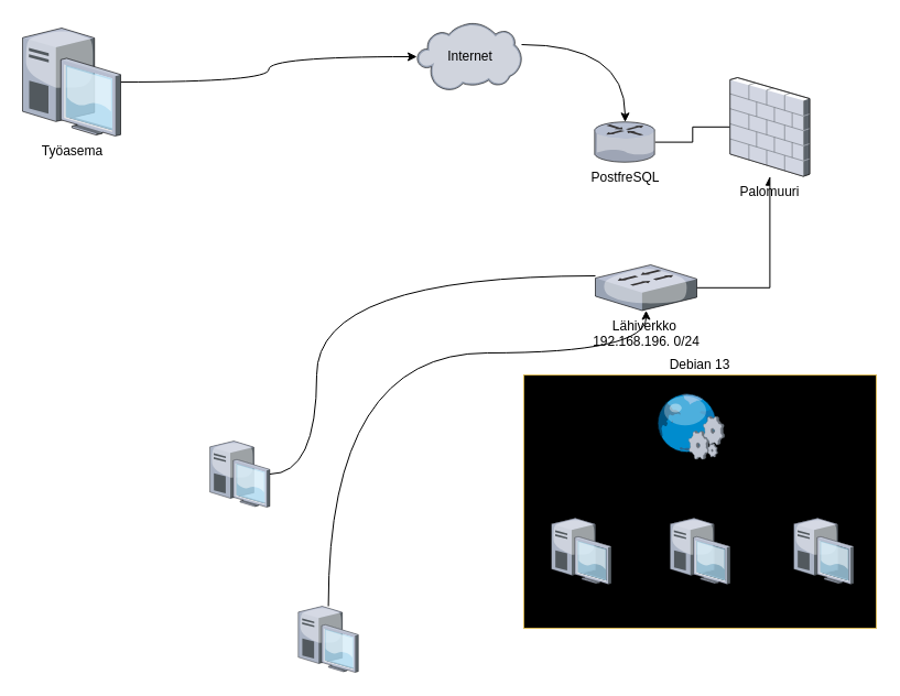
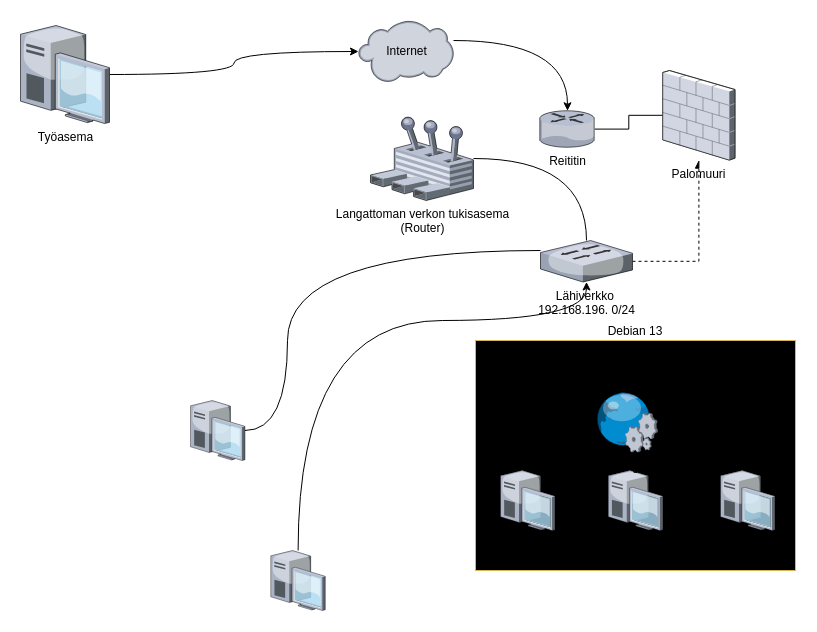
- <mxCell id="3" value="&lt;div style=&quot;&quot;&gt;&lt;span style=&quot;background-color: transparent; color: light-dark(rgb(0, 0, 0), rgb(255, 255, 255));&quot;&gt;Internet&lt;/span&gt;&lt;/div&gt;" style="verticalLabelPosition=middle;sketch=0;aspect=fixed;html=1;verticalAlign=middle;strokeColor=none;align=center;outlineConnect=0;shape=mxgraph.citrix.cloud;labelPosition=center;" vertex="1" parent="1"><mxGeometry x="378" y="20" width="95" height="62" as="geometry" /></mxCell>
+ <mxCell id="3" value="&lt;div style=&quot;&quot;&gt;&lt;span style=&quot;background-color: transparent; color: light-dark(rgb(0, 0, 0), rgb(255, 255, 255));&quot;&gt;Internet&lt;/span&gt;&lt;/div&gt;" style="verticalLabelPosition=middle;sketch=0;aspect=fixed;html=1;verticalAlign=middle;strokeColor=none;align=center;outlineConnect=0;shape=mxgraph.citrix.cloud;labelPosition=center;" vertex="1" parent="1"><mxGeometry x="358" y="20" width="95" height="62" as="geometry" /></mxCell>
+ <mxCell id="21" value="Langattoman verkon tukisasema&lt;div&gt;(Router)&lt;/div&gt;" style="verticalLabelPosition=bottom;sketch=0;aspect=fixed;html=1;verticalAlign=top;strokeColor=none;align=center;outlineConnect=0;shape=mxgraph.citrix.user_control;" vertex="1" parent="1"><mxGeometry x="370" y="116" width="103" height="84" as="geometry" /></mxCell>
- <mxCell id="6" value="PostfreSQL" style="verticalLabelPosition=bottom;sketch=0;aspect=fixed;html=1;verticalAlign=top;strokeColor=none;align=center;outlineConnect=0;shape=mxgraph.citrix.router;" vertex="1" parent="1"><mxGeometry x="539.26" y="110.25" width="55" height="36.5" as="geometry" /></mxCell>
+ <mxCell id="6" value="Reititin" style="verticalLabelPosition=bottom;sketch=0;aspect=fixed;html=1;verticalAlign=top;strokeColor=none;align=center;outlineConnect=0;shape=mxgraph.citrix.router;" vertex="1" parent="1"><mxGeometry x="539.26" y="110.25" width="55" height="36.5" as="geometry" /></mxCell>
+ <mxCell id="20" style="edgeStyle=orthogonalEdgeStyle;rounded=0;orthogonalLoop=1;jettySize=auto;html=1;curved=1;endArrow=none;endFill=0;" edge="1" parent="1" source="21" target="10"><mxGeometry relative="1" as="geometry" /></mxCell>
- <mxCell id="9" style="edgeStyle=orthogonalEdgeStyle;rounded=0;orthogonalLoop=1;jettySize=auto;html=1;endArrow=async;endFill=1;" edge="1" parent="1" source="10" target="8"><mxGeometry relative="1" as="geometry" /></mxCell>
+ <mxCell id="9" style="edgeStyle=orthogonalEdgeStyle;rounded=0;orthogonalLoop=1;jettySize=auto;html=1;endArrow=async;endFill=1;dashed=1;" edge="1" parent="1" source="10" target="8"><mxGeometry relative="1" as="geometry" /></mxCell>
- <mxCell id="19" value="Django" style="verticalLabelPosition=bottom;sketch=0;aspect=fixed;html=1;verticalAlign=top;strokeColor=none;align=center;outlineConnect=0;shape=mxgraph.citrix.web_service;" vertex="1" parent="1"><mxGeometry x="594.26" y="356.5" width="63" height="60" as="geometry" /></mxCell>
+ <mxCell id="19" value="Django" style="verticalLabelPosition=bottom;sketch=0;aspect=fixed;html=1;verticalAlign=top;strokeColor=none;align=center;outlineConnect=0;shape=mxgraph.citrix.web_service;" vertex="1" parent="1"><mxGeometry x="594.26" y="391.5" width="63" height="60" as="geometry" /></mxCell>
